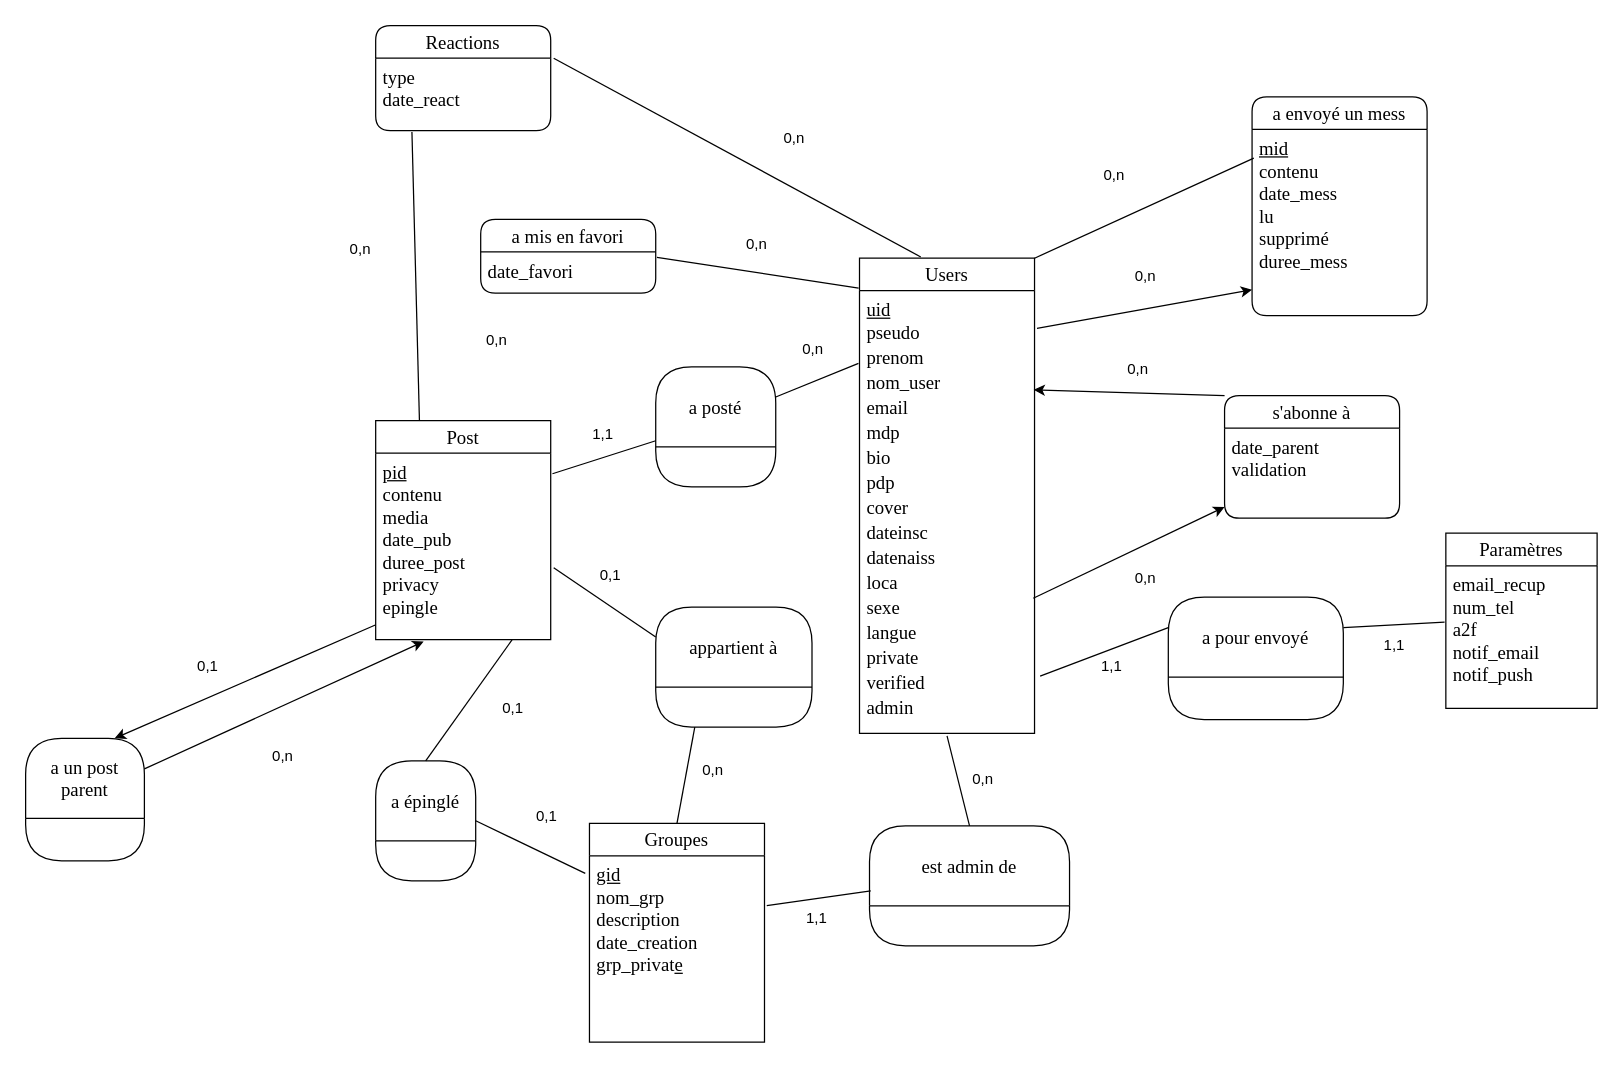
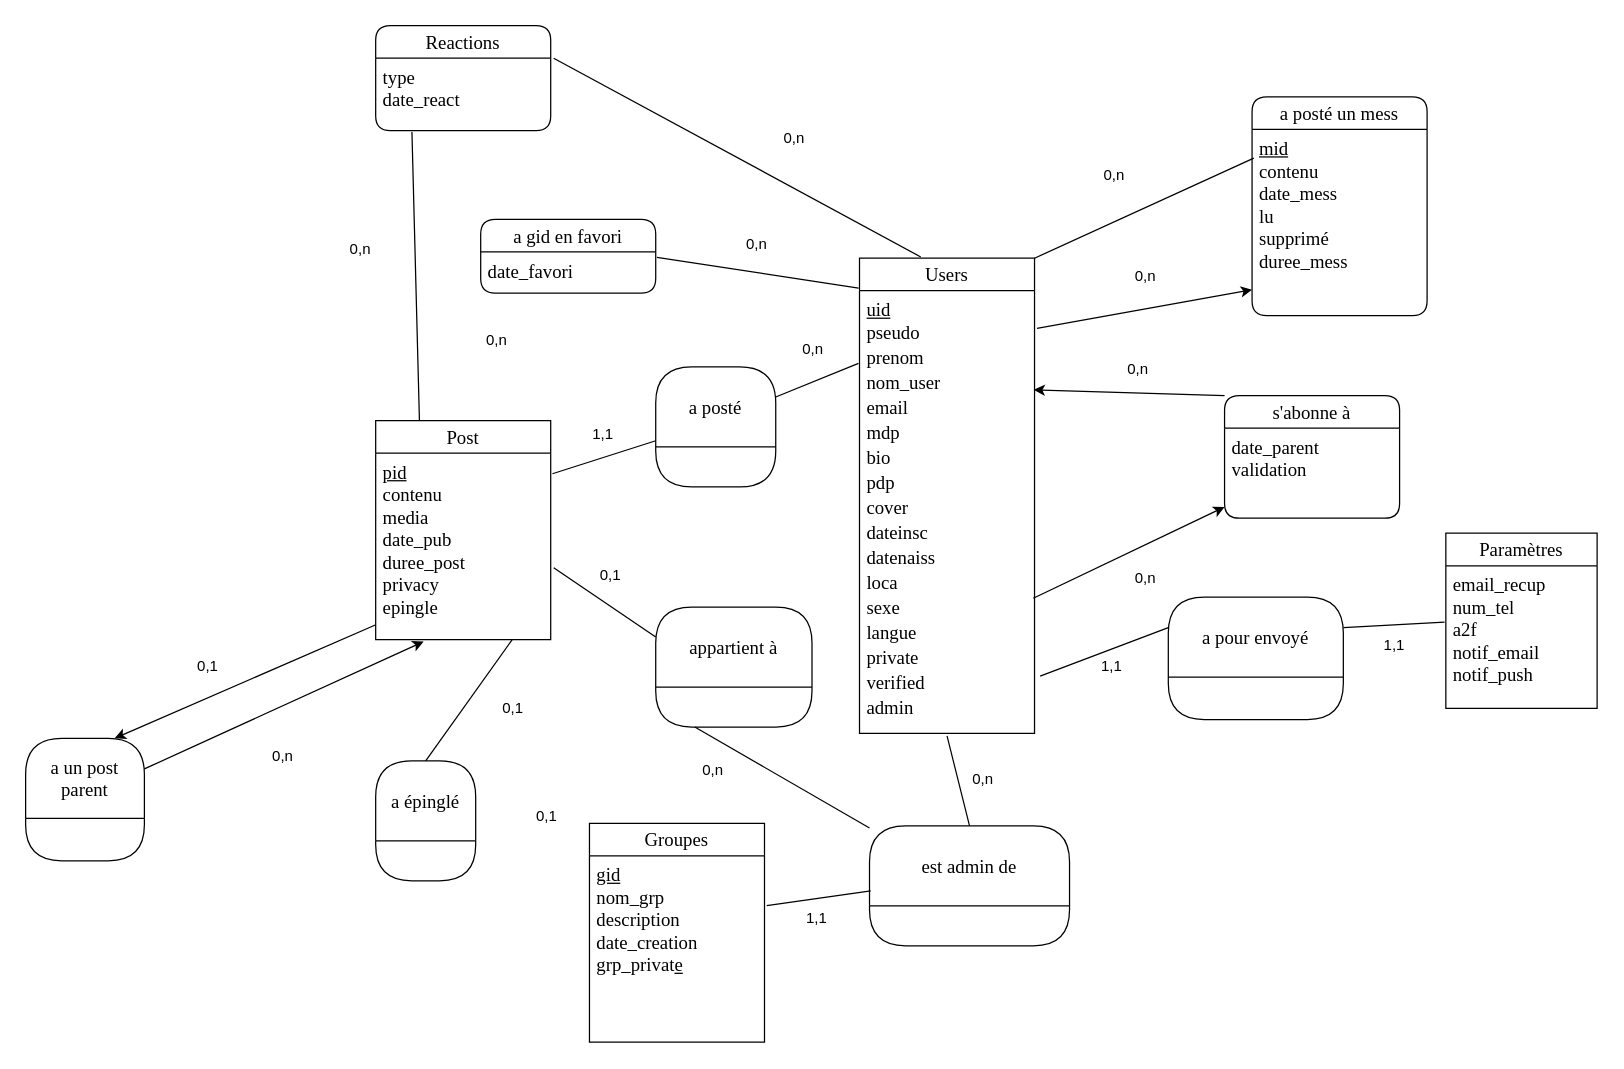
- <mxCell id="13" value="&lt;font style=&quot;font-size: 15px;&quot; face=&quot;Comic Sans MS&quot;&gt;a envoyé un mess&lt;/font&gt;" style="swimlane;fontStyle=0;childLayout=stackLayout;horizontal=1;startSize=26;fillColor=none;horizontalStack=0;resizeParent=1;resizeParentMax=0;resizeLast=0;collapsible=1;marginBottom=0;whiteSpace=wrap;html=1;rounded=1;" vertex="1" parent="1"><mxGeometry x="1001" y="77" width="140" height="175" as="geometry" /></mxCell>
+ <mxCell id="13" value="&lt;font style=&quot;font-size: 15px;&quot; face=&quot;Comic Sans MS&quot;&gt;a posté un mess&lt;/font&gt;" style="swimlane;fontStyle=0;childLayout=stackLayout;horizontal=1;startSize=26;fillColor=none;horizontalStack=0;resizeParent=1;resizeParentMax=0;resizeLast=0;collapsible=1;marginBottom=0;whiteSpace=wrap;html=1;rounded=1;" vertex="1" parent="1"><mxGeometry x="1001" y="77" width="140" height="175" as="geometry" /></mxCell>
- <mxCell id="15" value="&lt;font style=&quot;font-size: 15px;&quot; face=&quot;Comic Sans MS&quot;&gt;a mis en favori&lt;/font&gt;" style="swimlane;fontStyle=0;childLayout=stackLayout;horizontal=1;startSize=26;fillColor=none;horizontalStack=0;resizeParent=1;resizeParentMax=0;resizeLast=0;collapsible=1;marginBottom=0;whiteSpace=wrap;html=1;rounded=1;" vertex="1" parent="1"><mxGeometry x="384" y="175" width="140" height="59" as="geometry" /></mxCell>
+ <mxCell id="15" value="&lt;font style=&quot;font-size: 15px;&quot; face=&quot;Comic Sans MS&quot;&gt;a gid en favori&lt;/font&gt;" style="swimlane;fontStyle=0;childLayout=stackLayout;horizontal=1;startSize=26;fillColor=none;horizontalStack=0;resizeParent=1;resizeParentMax=0;resizeLast=0;collapsible=1;marginBottom=0;whiteSpace=wrap;html=1;rounded=1;" vertex="1" parent="1"><mxGeometry x="384" y="175" width="140" height="59" as="geometry" /></mxCell>
- <mxCell id="43" value="" style="endArrow=none;html=1;rounded=0;entryX=0.5;entryY=0;entryDx=0;entryDy=0;exitX=0.25;exitY=1;exitDx=0;exitDy=0;" edge="1" parent="1" source="40" target="10"><mxGeometry width="50" height="50" relative="1" as="geometry"><mxPoint x="534" y="519" as="sourcePoint" /><mxPoint x="452" y="464" as="targetPoint" /></mxGeometry></mxCell>
+ <mxCell id="43" value="" style="endArrow=none;html=1;rounded=0;exitX=0.25;exitY=1;exitDx=0;exitDy=0;" edge="1" parent="1" source="40" target="36"><mxGeometry width="50" height="50" relative="1" as="geometry"><mxPoint x="534" y="519" as="sourcePoint" /><mxPoint x="452" y="464" as="targetPoint" /></mxGeometry></mxCell>
- <mxCell id="54" value="" style="endArrow=none;html=1;rounded=0;exitX=-0.024;exitY=0.094;exitDx=0;exitDy=0;entryX=1;entryY=0.5;entryDx=0;entryDy=0;exitPerimeter=0;" edge="1" parent="1" source="11" target="52"><mxGeometry width="50" height="50" relative="1" as="geometry"><mxPoint x="423" y="525" as="sourcePoint" /><mxPoint x="358" y="618" as="targetPoint" /></mxGeometry></mxCell>
